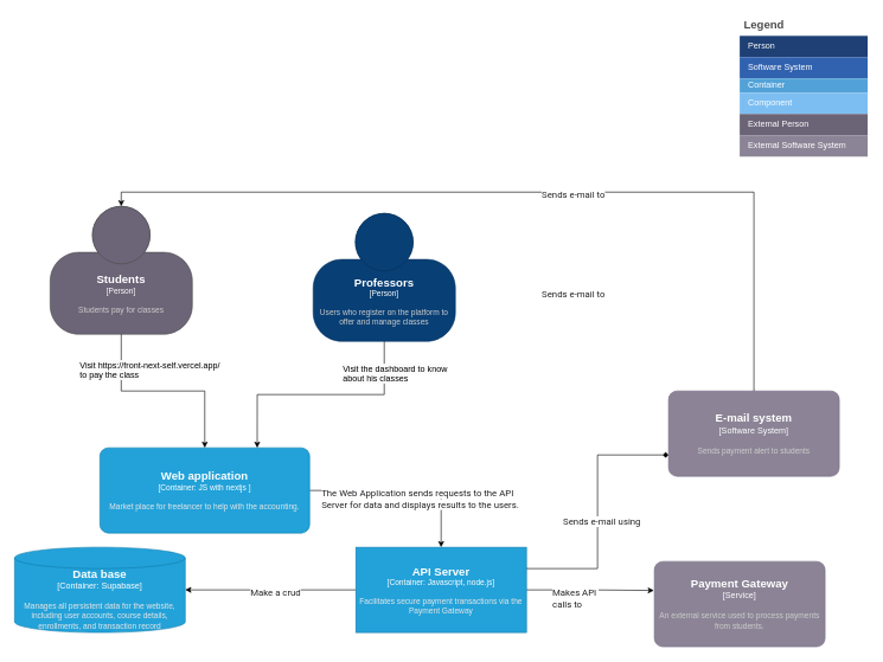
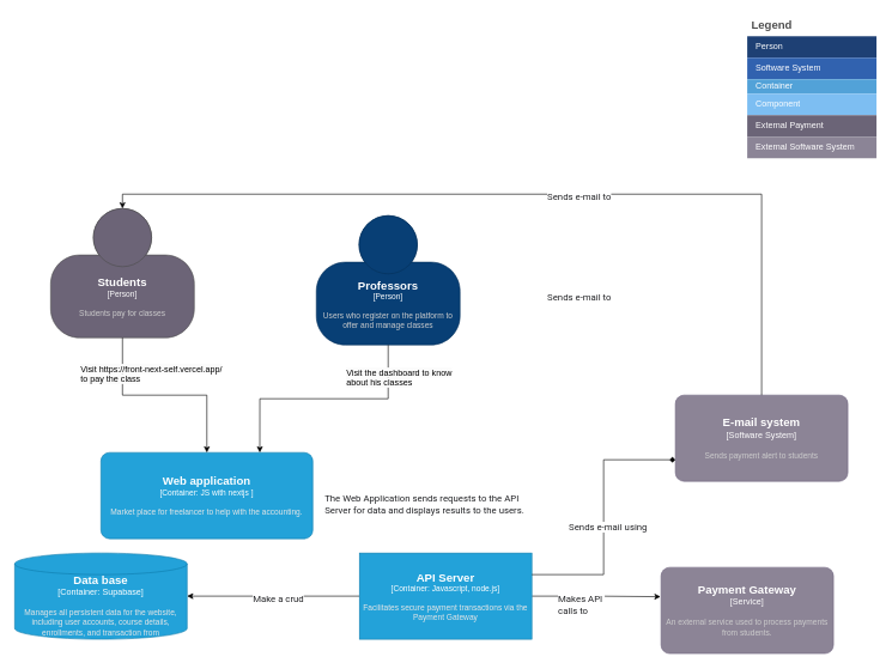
- <mxCell id="13" value="External Person" style="shape=partialRectangle;html=1;whiteSpace=wrap;connectable=0;strokeColor=inherit;overflow=hidden;fillColor=#6b6477;top=0;left=0;bottom=0;right=0;pointerEvents=1;fontSize=12;align=left;fontColor=#FFFFFF;gradientColor=none;spacingLeft=10;spacingRight=4;" parent="12" vertex="1"><mxGeometry width="180" height="30" as="geometry"><mxRectangle width="180" height="30" as="alternateBounds" /></mxGeometry></mxCell>
+ <mxCell id="13" value="External Payment" style="shape=partialRectangle;html=1;whiteSpace=wrap;connectable=0;strokeColor=inherit;overflow=hidden;fillColor=#6b6477;top=0;left=0;bottom=0;right=0;pointerEvents=1;fontSize=12;align=left;fontColor=#FFFFFF;gradientColor=none;spacingLeft=10;spacingRight=4;" parent="12" vertex="1"><mxGeometry width="180" height="30" as="geometry"><mxRectangle width="180" height="30" as="alternateBounds" /></mxGeometry></mxCell>
- <mxCell id="16" value="" style="edgeStyle=orthogonalEdgeStyle;rounded=0;orthogonalLoop=1;jettySize=auto;html=1;" parent="1" source="17" target="20" edge="1"><mxGeometry relative="1" as="geometry" /></mxCell>
- <mxCell id="21" value="&lt;font style=&quot;font-size: 16px&quot;&gt;&lt;b&gt;Data base&lt;/b&gt;&lt;/font&gt;&lt;div&gt;[Container:&amp;nbsp;Supabase]&lt;/div&gt;&lt;br&gt;&lt;div&gt;&lt;font style=&quot;font-size: 11px&quot;&gt;&lt;font color=&quot;#E6E6E6&quot;&gt;Manages all persistent data for the website, including user accounts, course details, enrollments, and transaction record&lt;/font&gt;&lt;/div&gt;" style="shape=cylinder3;size=15;whiteSpace=wrap;html=1;boundedLbl=1;rounded=0;labelBackgroundColor=none;fillColor=#23A2D9;fontSize=12;fontColor=#ffffff;align=center;strokeColor=#0E7DAD;metaEdit=1;points=[[0.5,0,0],[1,0.25,0],[1,0.5,0],[1,0.75,0],[0.5,1,0],[0,0.75,0],[0,0.5,0],[0,0.25,0]];resizable=0;" parent="1" vertex="1"><mxGeometry x="20" y="770" width="240" height="120" as="geometry" /></mxCell>
+ <mxCell id="21" value="&lt;font style=&quot;font-size: 16px&quot;&gt;&lt;b&gt;Data base&lt;/b&gt;&lt;/font&gt;&lt;div&gt;[Container:&amp;nbsp;Supabase]&lt;/div&gt;&lt;br&gt;&lt;div&gt;&lt;font style=&quot;font-size: 11px&quot;&gt;&lt;font color=&quot;#E6E6E6&quot;&gt;Manages all persistent data for the website, including user accounts, course details, enrollments, and transaction from&lt;/font&gt;&lt;/div&gt;" style="shape=cylinder3;size=15;whiteSpace=wrap;html=1;boundedLbl=1;rounded=0;labelBackgroundColor=none;fillColor=#23A2D9;fontSize=12;fontColor=#ffffff;align=center;strokeColor=#0E7DAD;metaEdit=1;points=[[0.5,0,0],[1,0.25,0],[1,0.5,0],[1,0.75,0],[0.5,1,0],[0,0.75,0],[0,0.5,0],[0,0.25,0]];resizable=0;" parent="1" vertex="1"><mxGeometry x="20" y="770" width="240" height="120" as="geometry" /></mxCell>
